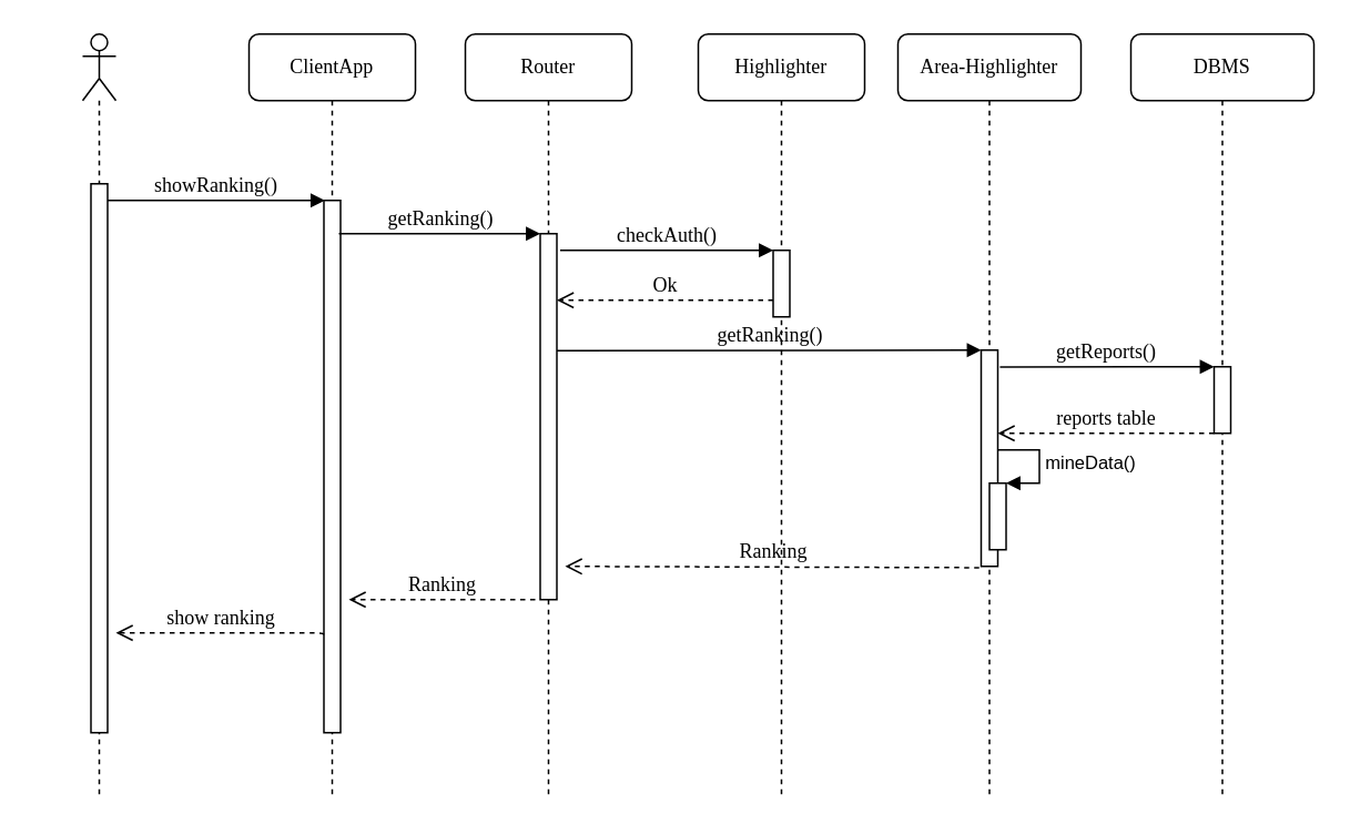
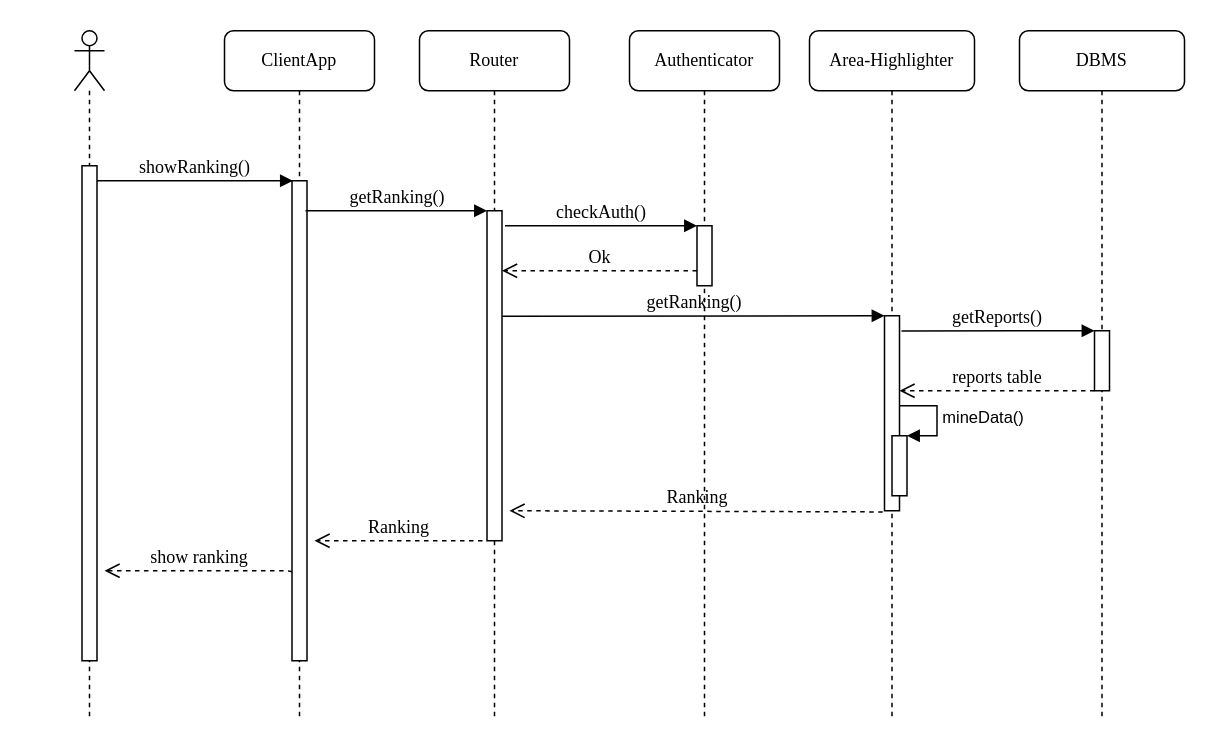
- <mxCell id="4" value="Highlighter" style="shape=umlLifeline;perimeter=lifelinePerimeter;whiteSpace=wrap;html=1;container=1;collapsible=0;recursiveResize=0;outlineConnect=0;rounded=1;shadow=0;comic=0;labelBackgroundColor=none;strokeWidth=1;fontFamily=Verdana;fontSize=12;align=center;" parent="1" vertex="1"><mxGeometry x="419" y="20" width="100" height="460" as="geometry" /></mxCell>
+ <mxCell id="4" value="Authenticator" style="shape=umlLifeline;perimeter=lifelinePerimeter;whiteSpace=wrap;html=1;container=1;collapsible=0;recursiveResize=0;outlineConnect=0;rounded=1;shadow=0;comic=0;labelBackgroundColor=none;strokeWidth=1;fontFamily=Verdana;fontSize=12;align=center;" parent="1" vertex="1"><mxGeometry x="419" y="20" width="100" height="460" as="geometry" /></mxCell>
